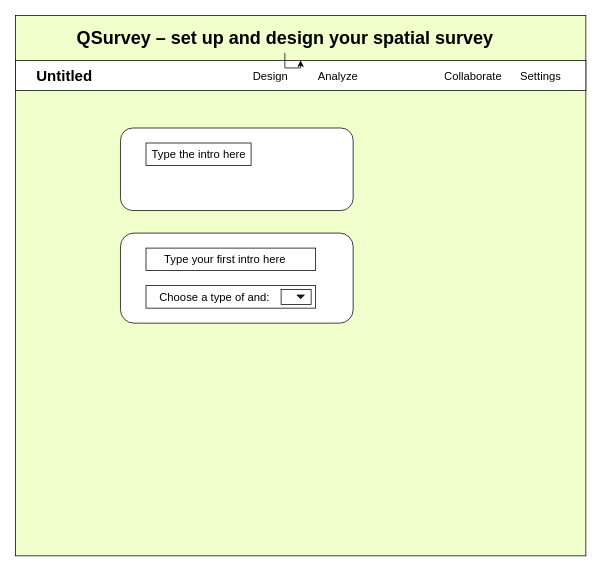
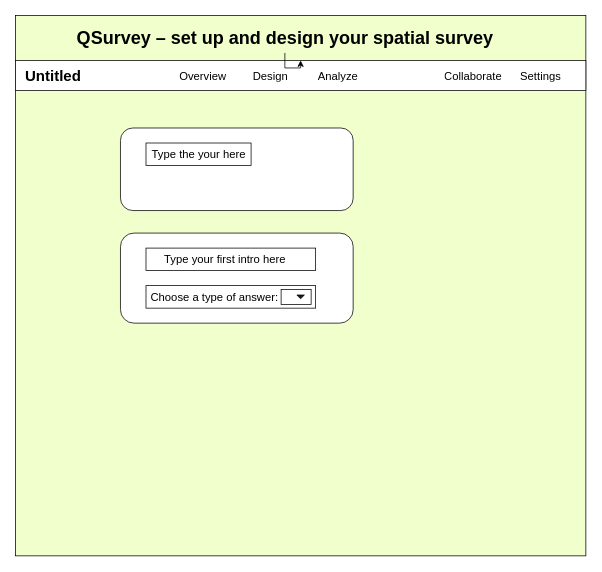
- <mxCell id="10" value="Untitled" style="text;strokeColor=none;fillColor=none;html=1;fontSize=20;fontStyle=1;verticalAlign=middle;align=center;" vertex="1" parent="1"><mxGeometry x="50" y="90" width="70" height="20" as="geometry" /></mxCell>
+ <mxCell id="10" value="Untitled" style="text;strokeColor=none;fillColor=none;html=1;fontSize=20;fontStyle=1;verticalAlign=middle;align=center;" vertex="1" parent="1"><mxGeometry x="35" y="90" width="70" height="20" as="geometry" /></mxCell>
+ <mxCell id="14" value="Overview" style="text;html=1;strokeColor=none;fillColor=none;align=center;verticalAlign=middle;whiteSpace=wrap;overflow=hidden;fontSize=15;" vertex="1" parent="13"><mxGeometry width="80" height="20" as="geometry" /></mxCell>
- <mxCell id="12" value="Type the intro here" style="text;html=1;resizable=0;autosize=1;align=center;verticalAlign=middle;points=[];fillColor=none;strokeColor=none;rounded=0;fontSize=15;" vertex="1" parent="1"><mxGeometry x="194" y="190" width="140" height="30" as="geometry" /></mxCell>
+ <mxCell id="12" value="Type the your here" style="text;html=1;resizable=0;autosize=1;align=center;verticalAlign=middle;points=[];fillColor=none;strokeColor=none;rounded=0;fontSize=15;" vertex="1" parent="1"><mxGeometry x="194" y="190" width="140" height="30" as="geometry" /></mxCell>
- <mxCell id="20" value="Choose a type of and:" style="text;html=1;resizable=0;autosize=1;align=center;verticalAlign=middle;points=[];fillColor=none;strokeColor=none;rounded=0;fillStyle=auto;fontSize=15;" vertex="1" parent="1"><mxGeometry x="190" y="380" width="190" height="30" as="geometry" /></mxCell>
+ <mxCell id="20" value="Choose a type of answer:" style="text;html=1;resizable=0;autosize=1;align=center;verticalAlign=middle;points=[];fillColor=none;strokeColor=none;rounded=0;fillStyle=auto;fontSize=15;" vertex="1" parent="1"><mxGeometry x="190" y="380" width="190" height="30" as="geometry" /></mxCell>
